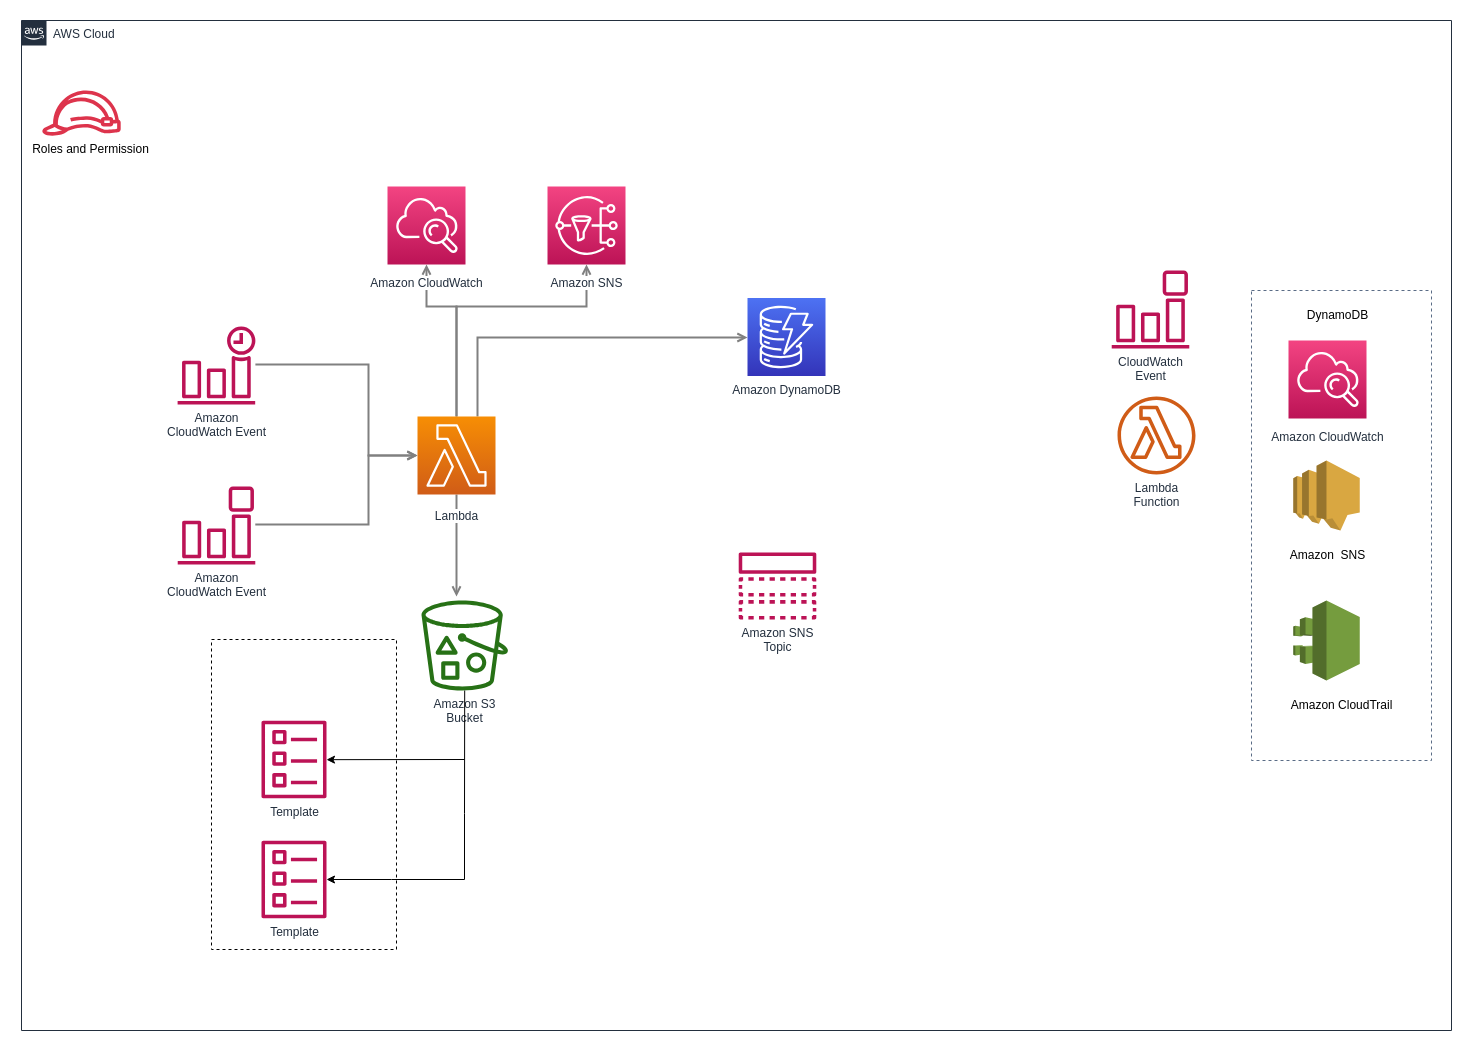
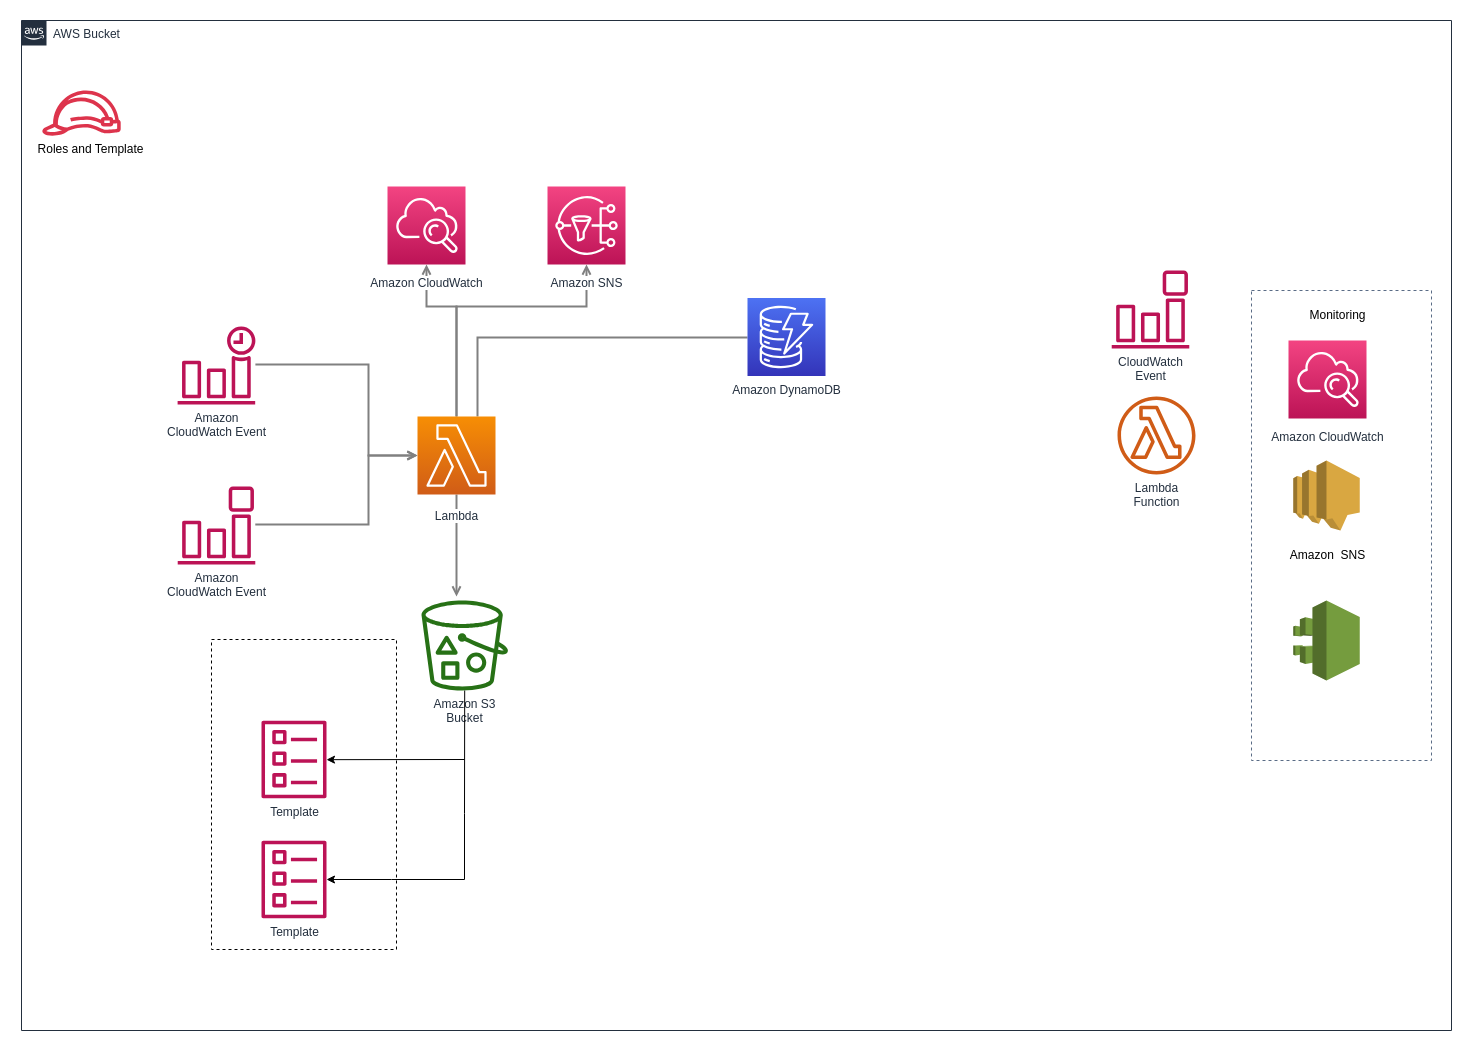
- <mxCell id="15" value="AWS Cloud" style="points=[[0,0],[0.25,0],[0.5,0],[0.75,0],[1,0],[1,0.25],[1,0.5],[1,0.75],[1,1],[0.75,1],[0.5,1],[0.25,1],[0,1],[0,0.75],[0,0.5],[0,0.25]];outlineConnect=0;gradientColor=none;html=1;whiteSpace=wrap;fontSize=12;fontStyle=0;shape=mxgraph.aws4.group;grIcon=mxgraph.aws4.group_aws_cloud_alt;strokeColor=#232F3E;fillColor=none;verticalAlign=top;align=left;spacingLeft=30;fontColor=#232F3E;dashed=0;labelBackgroundColor=#ffffff;container=1;pointerEvents=0;collapsible=0;recursiveResize=0;" parent="1" vertex="1"><mxGeometry x="21" y="20" width="1430" height="1010" as="geometry" /></mxCell>
+ <mxCell id="15" value="AWS Bucket" style="points=[[0,0],[0.25,0],[0.5,0],[0.75,0],[1,0],[1,0.25],[1,0.5],[1,0.75],[1,1],[0.75,1],[0.5,1],[0.25,1],[0,1],[0,0.75],[0,0.5],[0,0.25]];outlineConnect=0;gradientColor=none;html=1;whiteSpace=wrap;fontSize=12;fontStyle=0;shape=mxgraph.aws4.group;grIcon=mxgraph.aws4.group_aws_cloud_alt;strokeColor=#232F3E;fillColor=none;verticalAlign=top;align=left;spacingLeft=30;fontColor=#232F3E;dashed=0;labelBackgroundColor=#ffffff;container=1;pointerEvents=0;collapsible=0;recursiveResize=0;" parent="1" vertex="1"><mxGeometry x="21" y="20" width="1430" height="1010" as="geometry" /></mxCell>
- <mxCell id="17" value="Roles and Permission" style="text;html=1;align=center;verticalAlign=middle;resizable=0;points=[];autosize=1;strokeColor=none;fillColor=none;" vertex="1" parent="15"><mxGeometry x="-1" y="114" width="140" height="30" as="geometry" /></mxCell>
+ <mxCell id="17" value="Roles and Template" style="text;html=1;align=center;verticalAlign=middle;resizable=0;points=[];autosize=1;strokeColor=none;fillColor=none;" vertex="1" parent="15"><mxGeometry x="-1" y="114" width="140" height="30" as="geometry" /></mxCell>
- <mxCell id="26" value="DynamoDB" style="text;html=1;align=center;verticalAlign=middle;resizable=0;points=[];autosize=1;strokeColor=none;fillColor=none;" vertex="1" parent="15"><mxGeometry x="1276" y="280" width="80" height="30" as="geometry" /></mxCell>
+ <mxCell id="26" value="Monitoring" style="text;html=1;align=center;verticalAlign=middle;resizable=0;points=[];autosize=1;strokeColor=none;fillColor=none;" vertex="1" parent="15"><mxGeometry x="1276" y="280" width="80" height="30" as="geometry" /></mxCell>
- <mxCell id="7" style="edgeStyle=orthogonalEdgeStyle;rounded=0;orthogonalLoop=1;jettySize=auto;html=1;startArrow=none;startFill=0;endArrow=open;endFill=0;strokeColor=#808080;strokeWidth=2;" parent="1" source="12" target="13" edge="1"><mxGeometry relative="1" as="geometry"><Array as="points"><mxPoint x="477" y="337" /></Array></mxGeometry></mxCell>
+ <mxCell id="7" style="edgeStyle=orthogonalEdgeStyle;rounded=0;orthogonalLoop=1;jettySize=auto;html=1;startArrow=none;startFill=0;endArrow=none;endFill=0;strokeColor=#808080;strokeWidth=2;" parent="1" source="12" target="13" edge="1"><mxGeometry relative="1" as="geometry"><Array as="points"><mxPoint x="477" y="337" /></Array></mxGeometry></mxCell>
- <mxCell id="14" value="Amazon SNS&lt;br&gt;Topic&lt;br&gt;" style="outlineConnect=0;fontColor=#232F3E;gradientColor=none;fillColor=#BC1356;strokeColor=none;dashed=0;verticalLabelPosition=bottom;verticalAlign=top;align=center;html=1;fontSize=12;fontStyle=0;aspect=fixed;pointerEvents=1;shape=mxgraph.aws4.topic;labelBackgroundColor=#ffffff;" parent="1" vertex="1"><mxGeometry x="738" y="552" width="78" height="67" as="geometry" /></mxCell>
- <mxCell id="30" value="Amazon CloudTrail" style="text;html=1;align=center;verticalAlign=middle;resizable=0;points=[];autosize=1;strokeColor=none;fillColor=none;" vertex="1" parent="15"><mxGeometry x="1255" y="670" width="130" height="30" as="geometry" /></mxCell>
